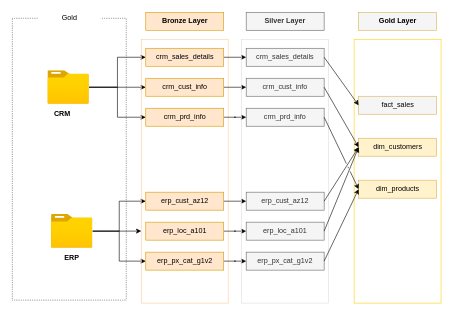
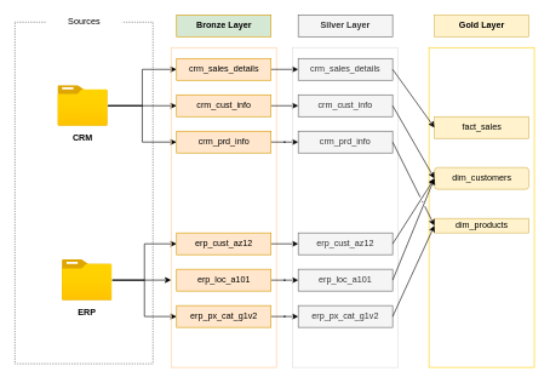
- <mxCell id="3" value="Gold" style="rounded=0;whiteSpace=wrap;html=1;strokeColor=none;fillColor=default;" vertex="1" parent="1"><mxGeometry x="62.5" y="20" width="105" height="20" as="geometry" /></mxCell>
+ <mxCell id="3" value="Sources" style="rounded=0;whiteSpace=wrap;html=1;strokeColor=none;fillColor=default;" vertex="1" parent="1"><mxGeometry x="62.5" y="20" width="105" height="20" as="geometry" /></mxCell>
- <mxCell id="14" value="&lt;b&gt;Bronze Layer&lt;/b&gt;" style="rounded=0;whiteSpace=wrap;html=1;fillColor=#ffe6cc;strokeColor=#d79b00;" vertex="1" parent="1"><mxGeometry x="242.5" y="20" width="130" height="30" as="geometry" /></mxCell>
+ <mxCell id="14" value="&lt;b&gt;Bronze Layer&lt;/b&gt;" style="rounded=0;whiteSpace=wrap;html=1;fillColor=#d5e8d4;strokeColor=#d79b00;" vertex="1" parent="1"><mxGeometry x="242.5" y="20" width="130" height="30" as="geometry" /></mxCell>
- <mxCell id="36" value="&lt;b&gt;Gold Layer&lt;/b&gt;" style="rounded=0;whiteSpace=wrap;html=1;fillColor=#f5f5f5;strokeColor=#d6b656;" vertex="1" parent="1"><mxGeometry x="597.5" y="20" width="130" height="30" as="geometry" /></mxCell>
+ <mxCell id="36" value="&lt;b&gt;Gold Layer&lt;/b&gt;" style="rounded=0;whiteSpace=wrap;html=1;fillColor=#fff2cc;strokeColor=#d6b656;" vertex="1" parent="1"><mxGeometry x="597.5" y="20" width="130" height="30" as="geometry" /></mxCell>
- <mxCell id="38" value="fact_sales" style="rounded=0;whiteSpace=wrap;html=1;fillColor=#f5f5f5;strokeColor=#d6b656;" vertex="1" parent="1"><mxGeometry x="597.5" y="160" width="130" height="30" as="geometry" /></mxCell>
+ <mxCell id="38" value="fact_sales" style="rounded=0;whiteSpace=wrap;html=1;fillColor=#fff2cc;strokeColor=#d6b656;" vertex="1" parent="1"><mxGeometry x="597.5" y="160" width="130" height="30" as="geometry" /></mxCell>
- <mxCell id="11" value="&lt;b&gt;CRM&lt;/b&gt;" style="rounded=0;whiteSpace=wrap;html=1;fillColor=none;strokeColor=none;" vertex="1" parent="1"><mxGeometry x="71" y="180" width="65" height="20" as="geometry" /></mxCell>
+ <mxCell id="11" value="&lt;b&gt;CRM&lt;/b&gt;" style="rounded=0;whiteSpace=wrap;html=1;fillColor=none;strokeColor=none;" vertex="1" parent="1"><mxGeometry x="81" y="180" width="65" height="20" as="geometry" /></mxCell>
- <mxCell id="39" value="dim_customers" style="rounded=0;whiteSpace=wrap;html=1;fillColor=#fff2cc;strokeColor=#d6b656;" vertex="1" parent="1"><mxGeometry x="597.5" y="230" width="130" height="30" as="geometry" /></mxCell>
+ <mxCell id="39" value="dim_customers" style="whiteSpace=wrap;html=1;fillColor=#fff2cc;strokeColor=#d6b656;rounded=1;" vertex="1" parent="1"><mxGeometry x="597.5" y="230" width="130" height="30" as="geometry" /></mxCell>
- <mxCell id="40" value="dim_products" style="rounded=0;whiteSpace=wrap;html=1;fillColor=#fff2cc;strokeColor=#d6b656;" vertex="1" parent="1"><mxGeometry x="597.5" y="300" width="130" height="30" as="geometry" /></mxCell>
+ <mxCell id="40" value="dim_products" style="rounded=0;whiteSpace=wrap;html=1;fillColor=#fff2cc;strokeColor=#d6b656;" vertex="1" parent="1"><mxGeometry x="597.5" y="300" width="130" height="20" as="geometry" /></mxCell>
